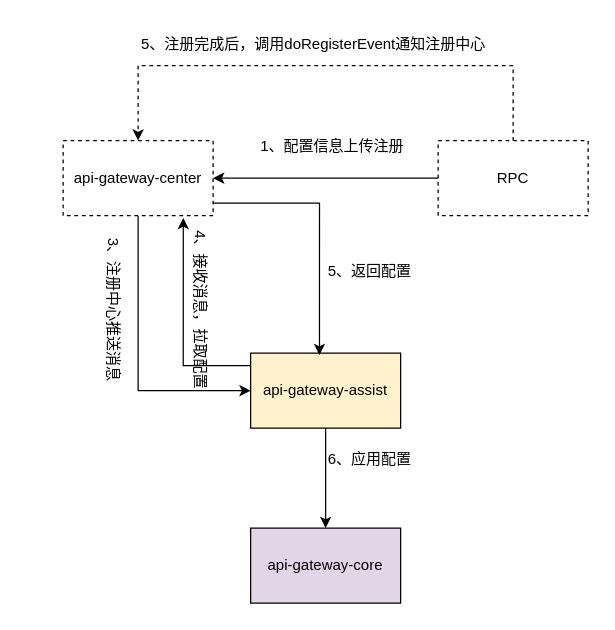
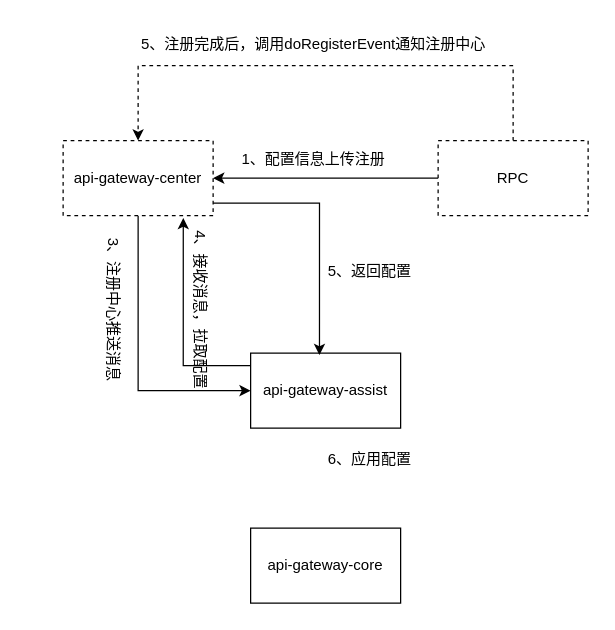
- <mxCell id="10" value="1、配置信息上传注册" style="text;html=1;align=center;verticalAlign=middle;resizable=0;points=[];autosize=1;strokeColor=none;fillColor=none;" vertex="1" parent="1"><mxGeometry x="195" y="102" width="140" height="30" as="geometry" /></mxCell>
+ <mxCell id="10" value="1、配置信息上传注册" style="text;html=1;align=center;verticalAlign=middle;resizable=0;points=[];autosize=1;strokeColor=none;fillColor=none;" vertex="1" parent="1"><mxGeometry x="180" y="112" width="140" height="30" as="geometry" /></mxCell>
- <mxCell id="8" value="api-gateway-assist" style="rounded=0;whiteSpace=wrap;html=1;fillColor=#fff2cc;" vertex="1" parent="1"><mxGeometry x="200" y="282" width="120" height="60" as="geometry" /></mxCell>
+ <mxCell id="8" value="api-gateway-assist" style="rounded=0;whiteSpace=wrap;html=1;" vertex="1" parent="1"><mxGeometry x="200" y="282" width="120" height="60" as="geometry" /></mxCell>
- <mxCell id="7" style="edgeStyle=orthogonalEdgeStyle;rounded=0;orthogonalLoop=1;jettySize=auto;html=1;entryX=0.5;entryY=0;entryDx=0;entryDy=0;" edge="1" parent="1" source="8" target="9"><mxGeometry relative="1" as="geometry" /></mxCell>
- <mxCell id="9" value="api-gateway-core" style="rounded=0;whiteSpace=wrap;html=1;fillColor=#e1d5e7;" vertex="1" parent="1"><mxGeometry x="200" y="422" width="120" height="60" as="geometry" /></mxCell>
+ <mxCell id="9" value="api-gateway-core" style="rounded=0;whiteSpace=wrap;html=1;" vertex="1" parent="1"><mxGeometry x="200" y="422" width="120" height="60" as="geometry" /></mxCell>
